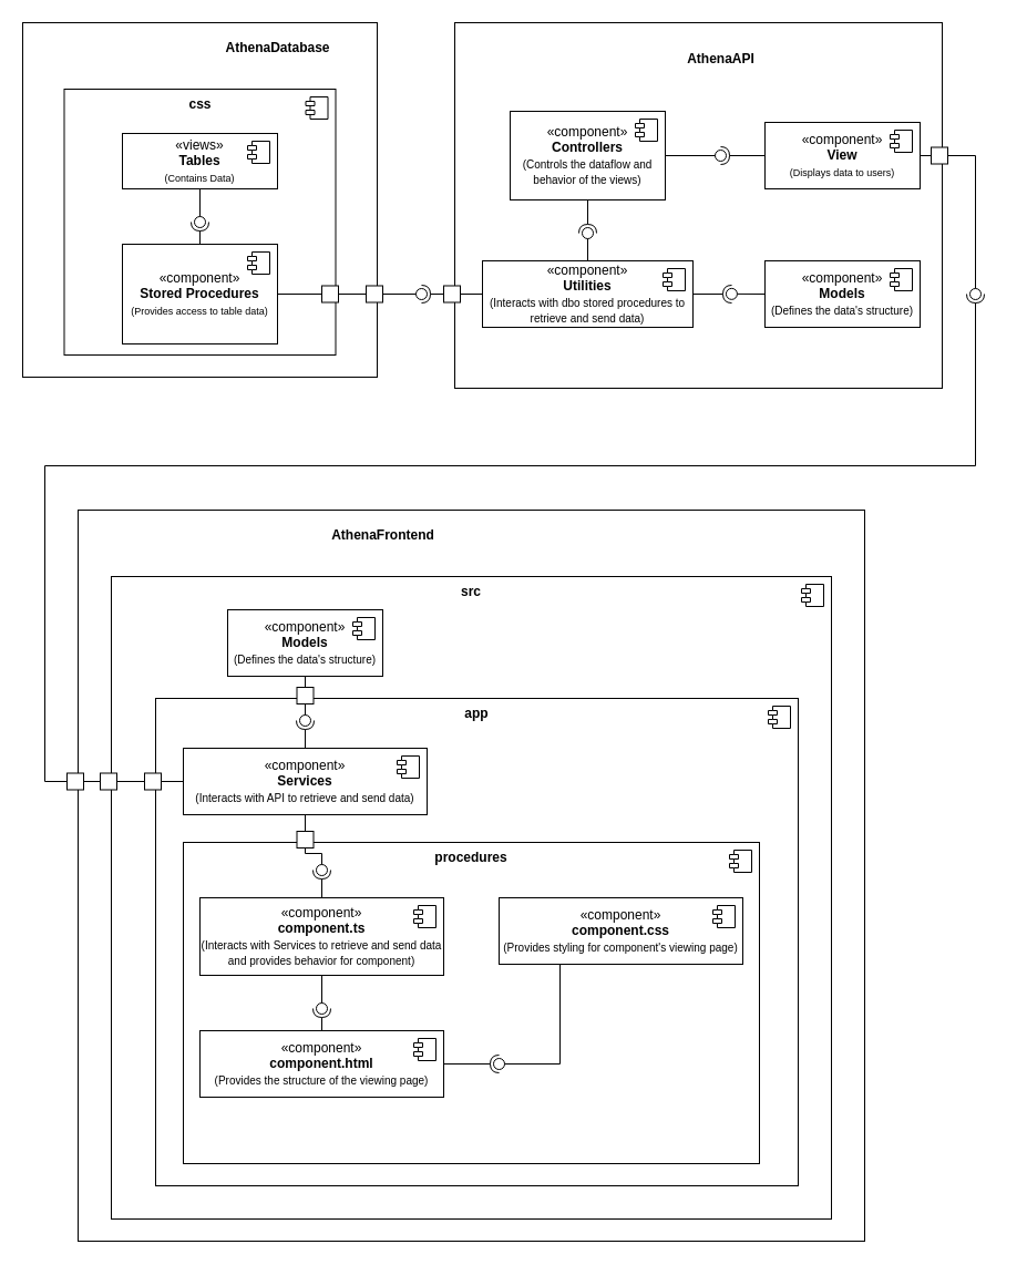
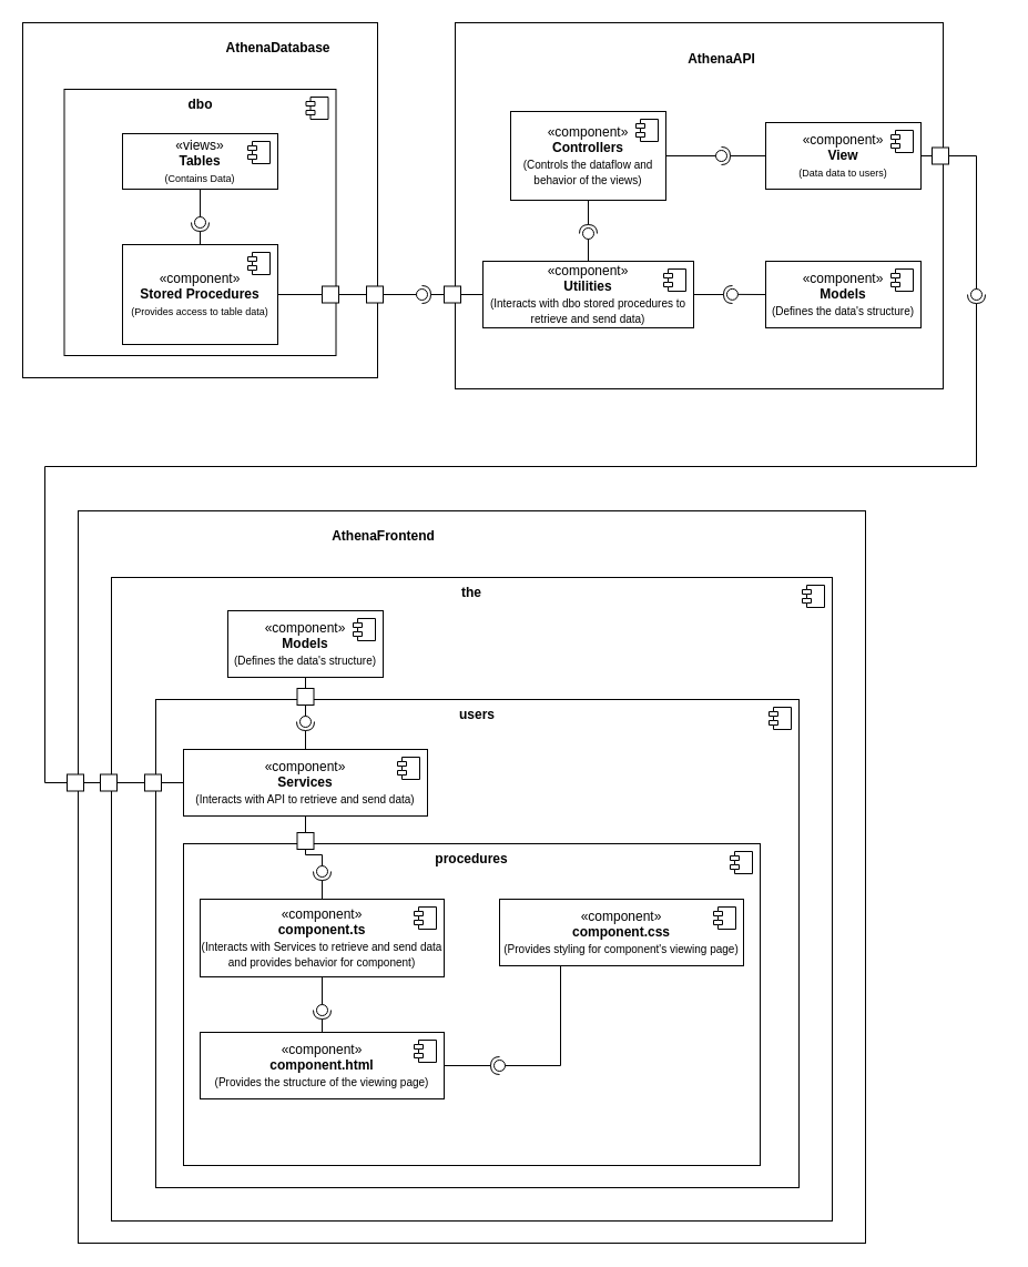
- <mxCell id="8" value="&lt;div&gt;&lt;b&gt;css&lt;/b&gt;&lt;/div&gt;" style="html=1;dropTarget=0;whiteSpace=wrap;align=center;verticalAlign=top;" parent="1" vertex="1"><mxGeometry x="57.5" y="80" width="245" height="240" as="geometry" /></mxCell>
+ <mxCell id="8" value="&lt;div&gt;&lt;b&gt;dbo&lt;/b&gt;&lt;/div&gt;" style="html=1;dropTarget=0;whiteSpace=wrap;align=center;verticalAlign=top;" parent="1" vertex="1"><mxGeometry x="57.5" y="80" width="245" height="240" as="geometry" /></mxCell>
- <mxCell id="19" value="«component»&lt;br&gt;&lt;b&gt;View&lt;/b&gt;&lt;div&gt;&lt;font style=&quot;font-size: 9px;&quot;&gt;(Displays data to users)&lt;/font&gt;&lt;/div&gt;" style="html=1;dropTarget=0;whiteSpace=wrap;" parent="1" vertex="1"><mxGeometry x="690" y="110" width="140" height="60" as="geometry" /></mxCell>
+ <mxCell id="19" value="«component»&lt;br&gt;&lt;b&gt;View&lt;/b&gt;&lt;div&gt;&lt;font style=&quot;font-size: 9px;&quot;&gt;(Data data to users)&lt;/font&gt;&lt;/div&gt;" style="html=1;dropTarget=0;whiteSpace=wrap;" parent="1" vertex="1"><mxGeometry x="690" y="110" width="140" height="60" as="geometry" /></mxCell>
- <mxCell id="44" value="&lt;b&gt;src&lt;/b&gt;" style="html=1;dropTarget=0;whiteSpace=wrap;verticalAlign=top;" parent="1" vertex="1"><mxGeometry x="100" y="520" width="650" height="580" as="geometry" /></mxCell>
+ <mxCell id="44" value="&lt;b&gt;the&lt;/b&gt;" style="html=1;dropTarget=0;whiteSpace=wrap;verticalAlign=top;" parent="1" vertex="1"><mxGeometry x="100" y="520" width="650" height="580" as="geometry" /></mxCell>
- <mxCell id="46" value="&lt;b&gt;app&lt;/b&gt;" style="html=1;dropTarget=0;whiteSpace=wrap;verticalAlign=top;" parent="1" vertex="1"><mxGeometry x="140" y="630" width="580" height="440" as="geometry" /></mxCell>
+ <mxCell id="46" value="&lt;b&gt;users&lt;/b&gt;" style="html=1;dropTarget=0;whiteSpace=wrap;verticalAlign=top;" parent="1" vertex="1"><mxGeometry x="140" y="630" width="580" height="440" as="geometry" /></mxCell>
